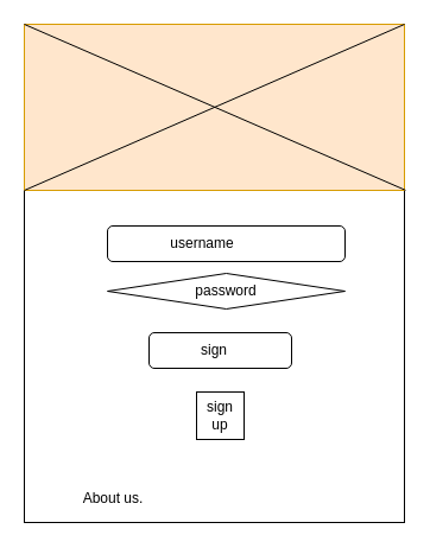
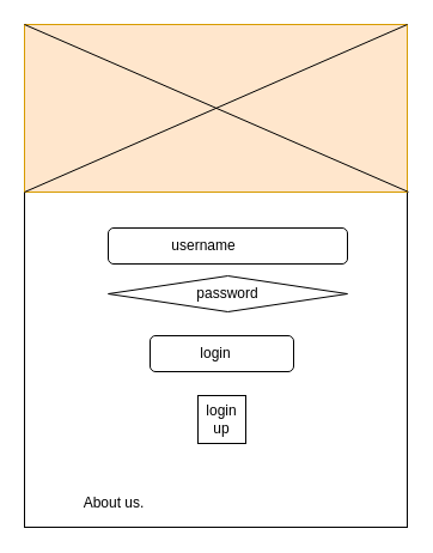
- <mxCell id="8" value="sign" style="text;html=1;strokeColor=none;fillColor=none;align=center;verticalAlign=middle;whiteSpace=wrap;rounded=0;" vertex="1" parent="1"><mxGeometry x="160" y="285" width="40" height="20" as="geometry" /></mxCell>
+ <mxCell id="8" value="login" style="text;html=1;strokeColor=none;fillColor=none;align=center;verticalAlign=middle;whiteSpace=wrap;rounded=0;" vertex="1" parent="1"><mxGeometry x="160" y="285" width="40" height="20" as="geometry" /></mxCell>
- <mxCell id="9" value="sign up" style="whiteSpace=wrap;html=1;aspect=fixed;" vertex="1" parent="1"><mxGeometry x="165" y="330" width="40" height="40" as="geometry" /></mxCell>
+ <mxCell id="9" value="login up" style="whiteSpace=wrap;html=1;aspect=fixed;" vertex="1" parent="1"><mxGeometry x="165" y="330" width="40" height="40" as="geometry" /></mxCell>
